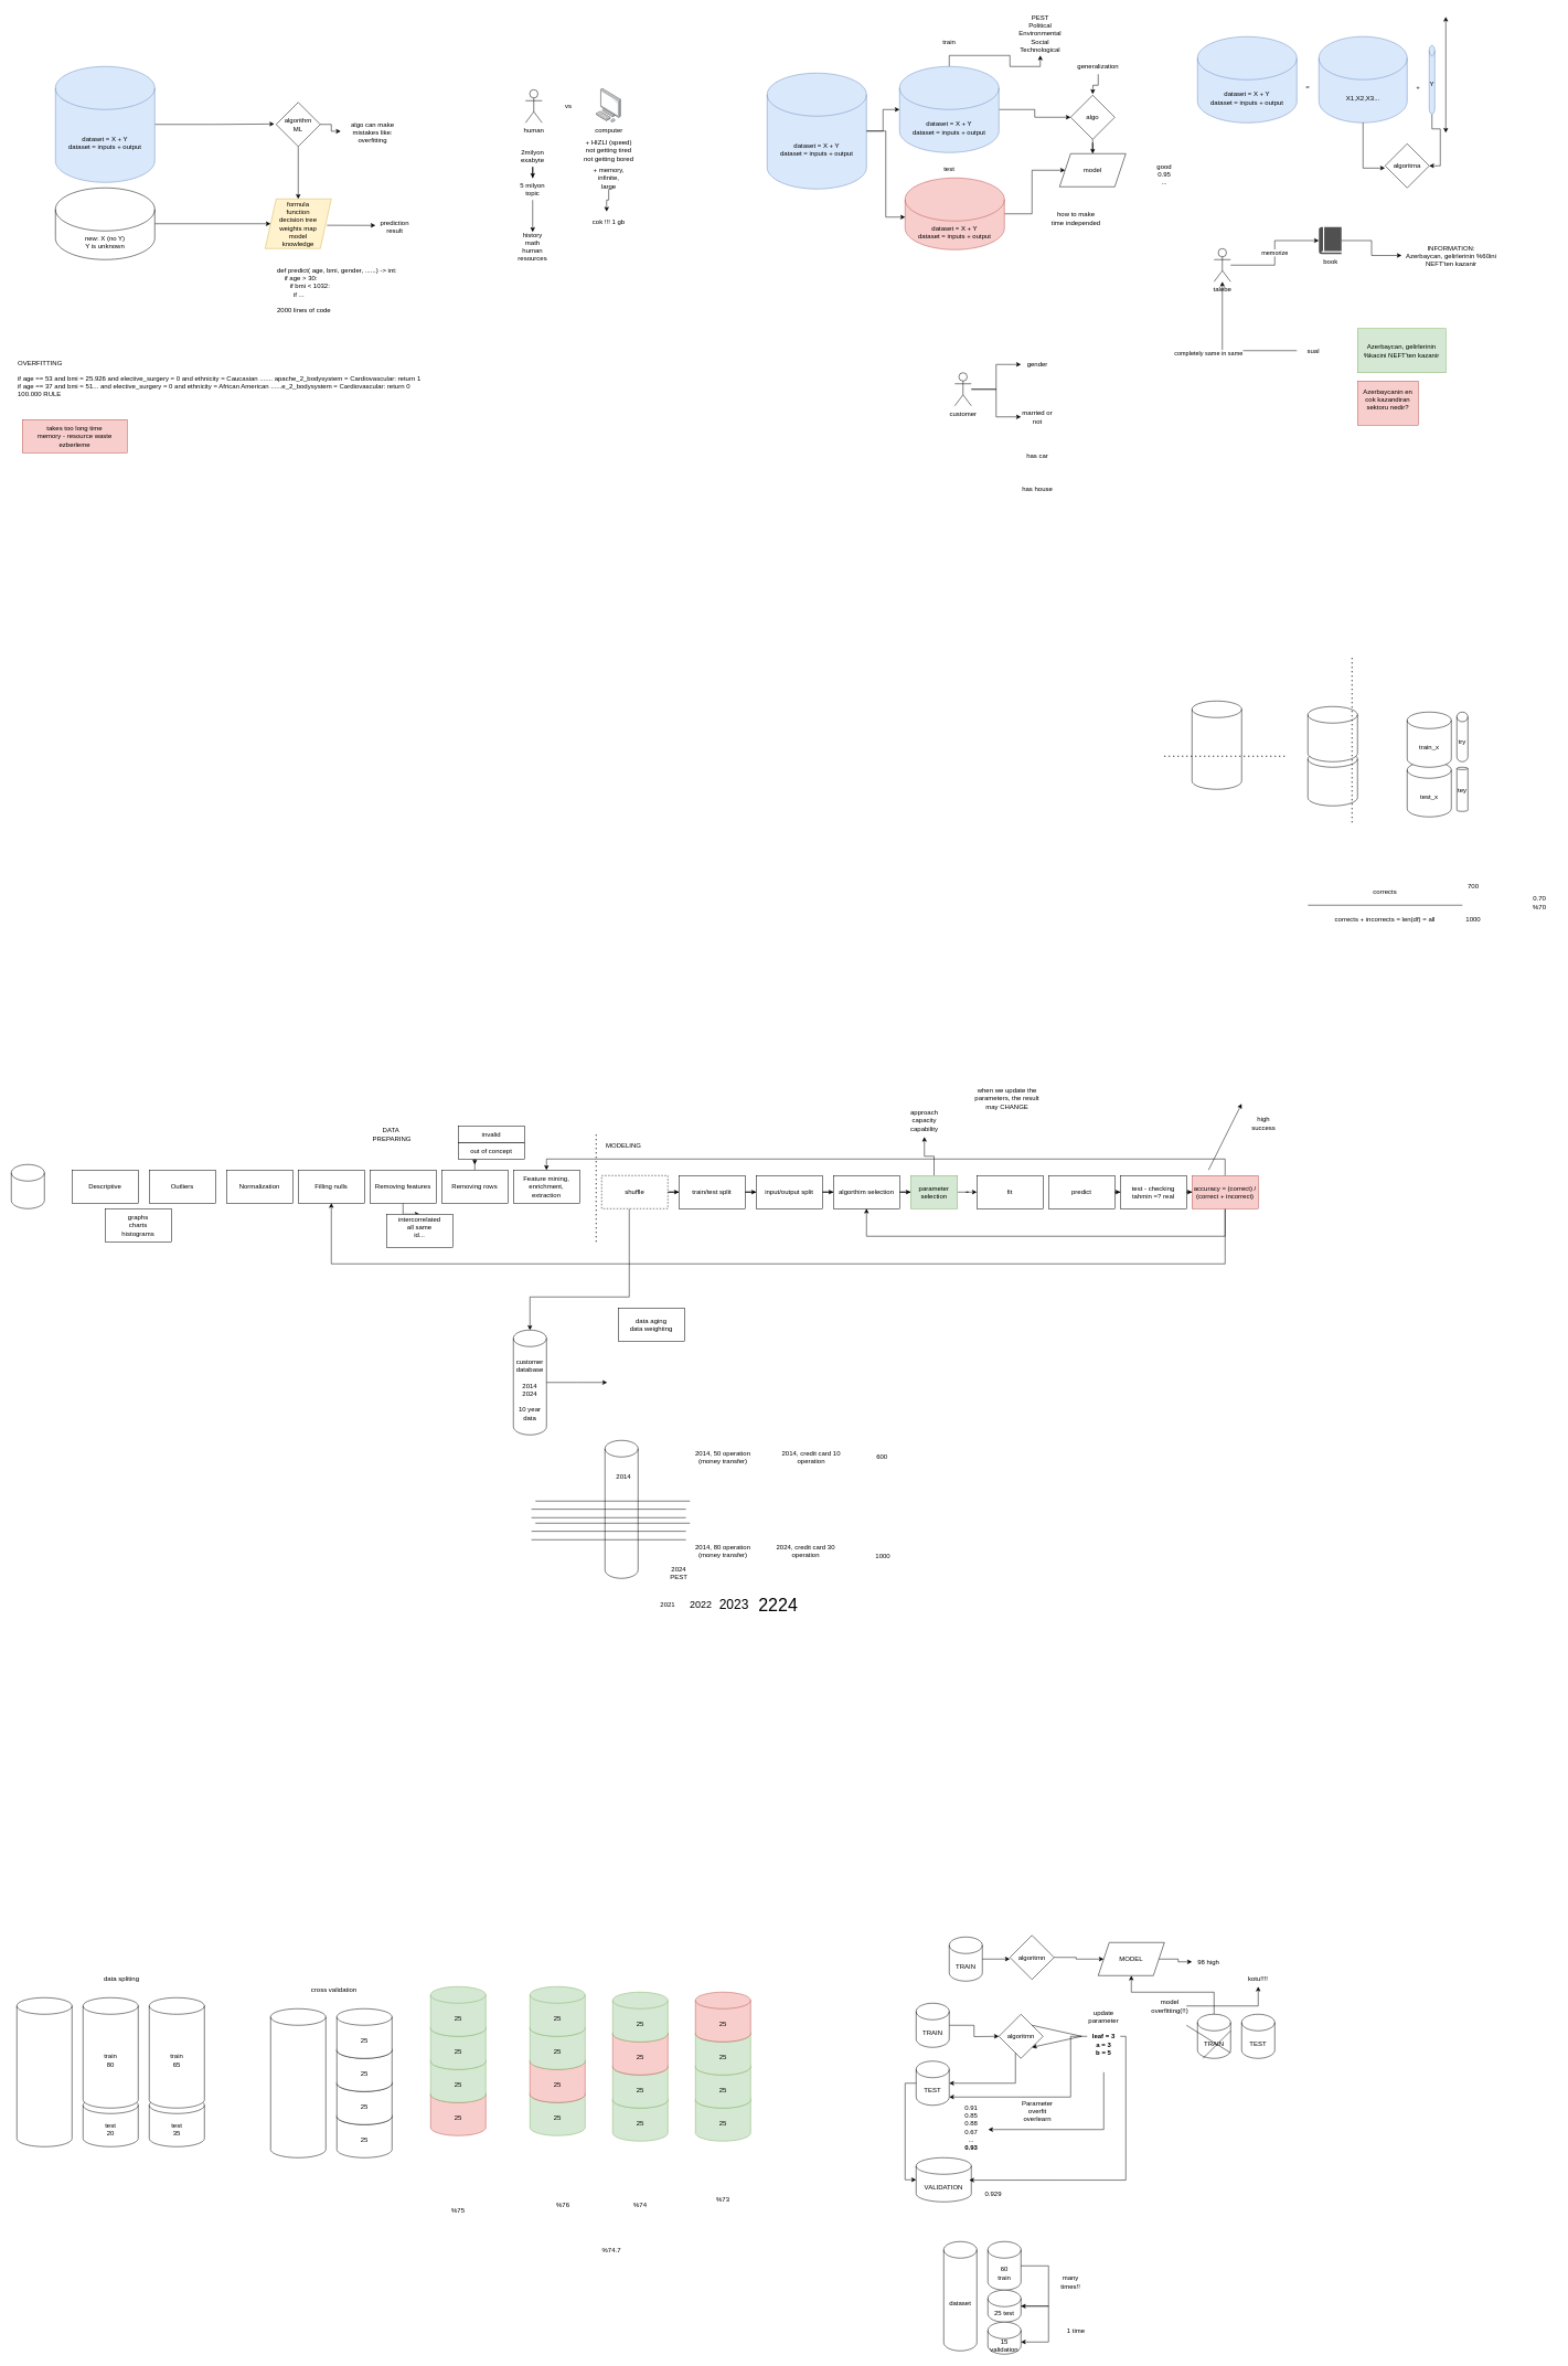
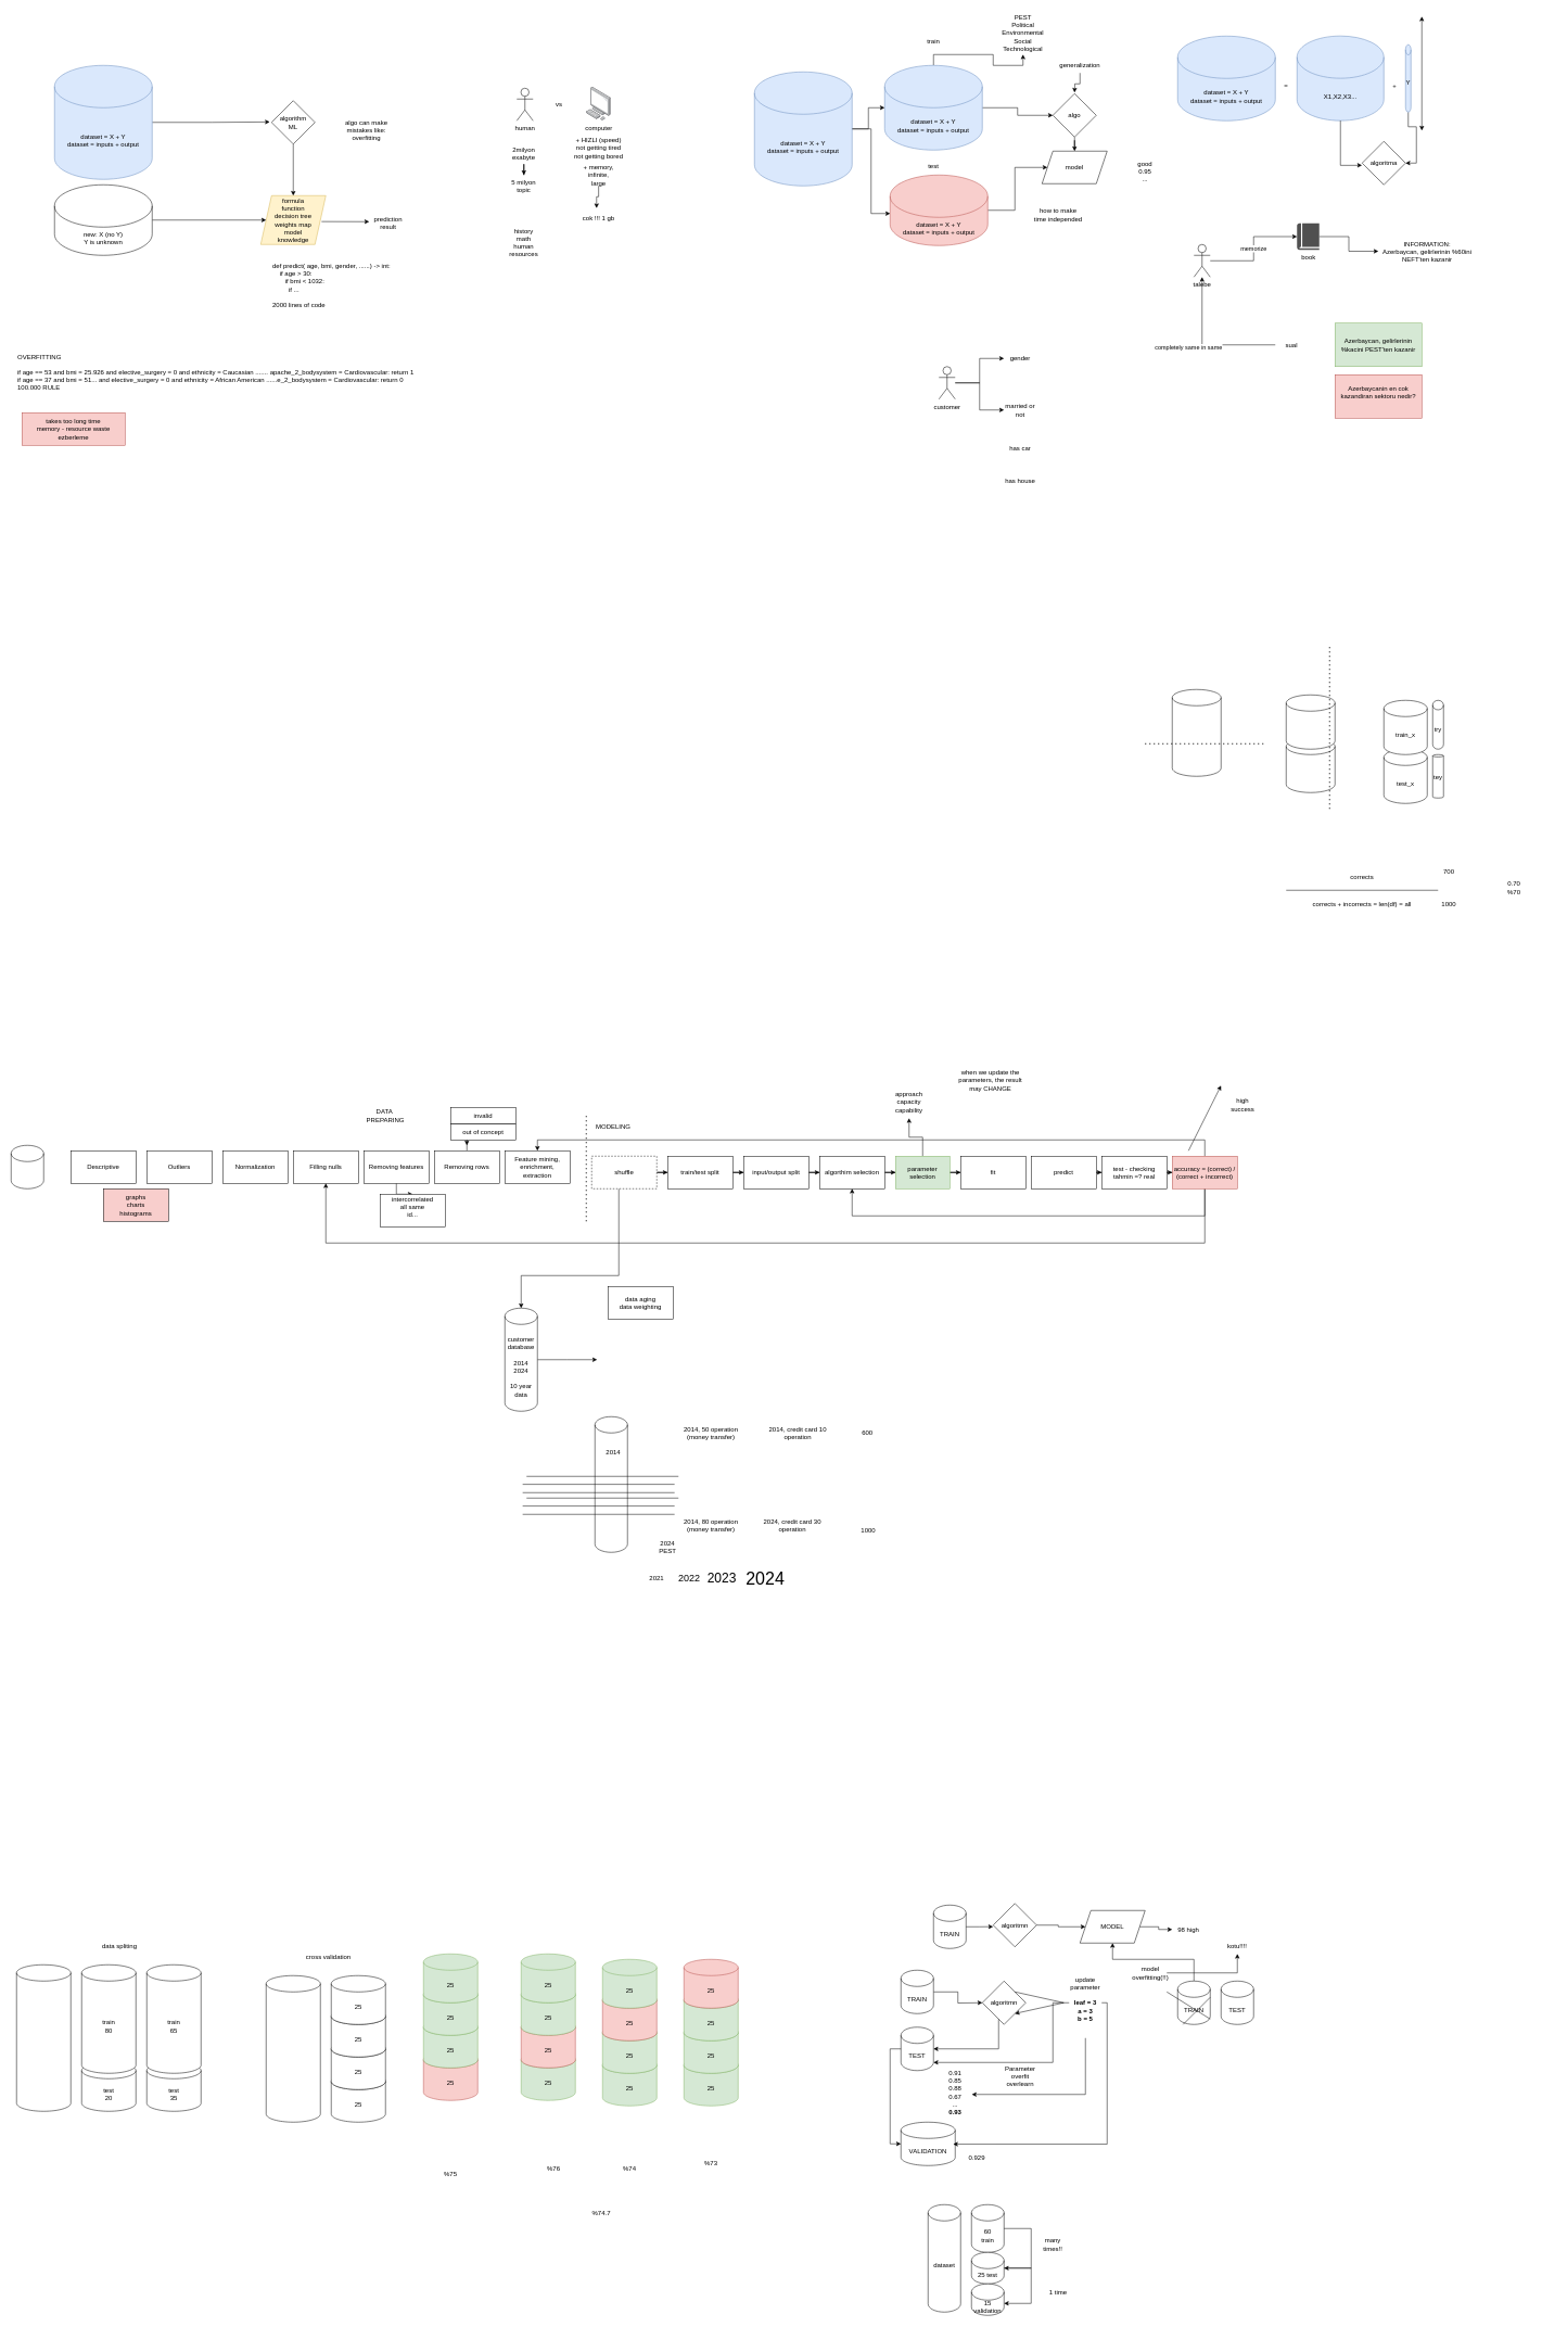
- <mxCell id="26" style="edgeStyle=orthogonalEdgeStyle;rounded=0;orthogonalLoop=1;jettySize=auto;html=1;entryX=-0.027;entryY=0.479;entryDx=0;entryDy=0;entryPerimeter=0;" edge="1" parent="1" source="6" target="25"><mxGeometry relative="1" as="geometry" /></mxCell>
- <mxCell id="22" style="edgeStyle=orthogonalEdgeStyle;rounded=0;orthogonalLoop=1;jettySize=auto;html=1;entryX=0.5;entryY=0;entryDx=0;entryDy=0;" edge="1" parent="1" source="23" target="24"><mxGeometry relative="1" as="geometry" /></mxCell>
- <mxCell id="47" value="Azerbaycan, gelirlerinin %kacini NEFT'ten kazanir" style="text;html=1;align=center;verticalAlign=middle;whiteSpace=wrap;rounded=0;fillColor=#d5e8d4;strokeColor=#82b366;" vertex="1" parent="1"><mxGeometry x="2460" y="595" width="160" height="80" as="geometry" /></mxCell>
+ <mxCell id="47" value="Azerbaycan, gelirlerinin %kacini PEST'ten kazanir" style="text;html=1;align=center;verticalAlign=middle;whiteSpace=wrap;rounded=0;fillColor=#d5e8d4;strokeColor=#82b366;" vertex="1" parent="1"><mxGeometry x="2460" y="595" width="160" height="80" as="geometry" /></mxCell>
- <mxCell id="48" value="Azerbaycanin en cok kazandiran sektoru nedir?&lt;div&gt;&lt;br&gt;&lt;/div&gt;" style="text;html=1;align=center;verticalAlign=middle;whiteSpace=wrap;rounded=0;fillColor=#f8cecc;strokeColor=#b85450;" vertex="1" parent="1"><mxGeometry x="2460" y="690" width="110" height="80" as="geometry" /></mxCell>
+ <mxCell id="48" value="Azerbaycanin en cok kazandiran sektoru nedir?&lt;div&gt;&lt;br&gt;&lt;/div&gt;" style="text;html=1;align=center;verticalAlign=middle;whiteSpace=wrap;rounded=0;fillColor=#f8cecc;strokeColor=#b85450;" vertex="1" parent="1"><mxGeometry x="2460" y="690" width="160" height="80" as="geometry" /></mxCell>
- <mxCell id="115" value="parameter selection" style="rounded=0;whiteSpace=wrap;html=1;fillColor=#d5e8d4;strokeColor=#82b366;" vertex="1" parent="1"><mxGeometry x="1650" y="2130" width="85" height="60" as="geometry" /></mxCell>
+ <mxCell id="115" value="parameter selection" style="rounded=0;whiteSpace=wrap;html=1;fillColor=#d5e8d4;strokeColor=#82b366;" vertex="1" parent="1"><mxGeometry x="1650" y="2130" width="100" height="60" as="geometry" /></mxCell>
- <mxCell id="97" value="graphs&lt;div&gt;charts&lt;/div&gt;&lt;div&gt;histograms&lt;/div&gt;" style="rounded=0;whiteSpace=wrap;html=1;" vertex="1" parent="1"><mxGeometry x="190" y="2190" width="120" height="60" as="geometry" /></mxCell>
+ <mxCell id="97" value="graphs&lt;div&gt;charts&lt;/div&gt;&lt;div&gt;histograms&lt;/div&gt;" style="rounded=0;whiteSpace=wrap;html=1;fillColor=#f8cecc;" vertex="1" parent="1"><mxGeometry x="190" y="2190" width="120" height="60" as="geometry" /></mxCell>
- <mxCell id="142" value="2224" style="text;html=1;align=center;verticalAlign=middle;whiteSpace=wrap;rounded=0;horizontal=1;fontSize=32;" vertex="1" parent="1"><mxGeometry x="1380" y="2893" width="60" height="30" as="geometry" /></mxCell>
+ <mxCell id="142" value="2024" style="text;html=1;align=center;verticalAlign=middle;whiteSpace=wrap;rounded=0;horizontal=1;fontSize=32;" vertex="1" parent="1"><mxGeometry x="1380" y="2893" width="60" height="30" as="geometry" /></mxCell>
